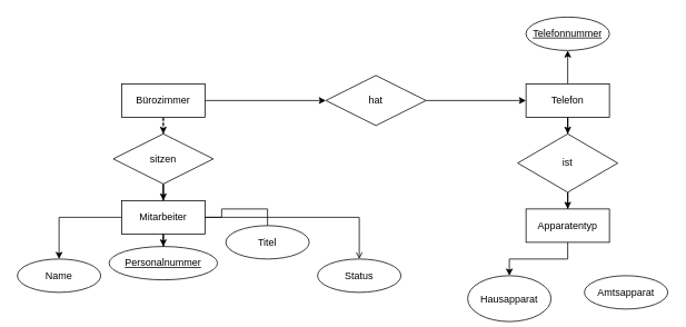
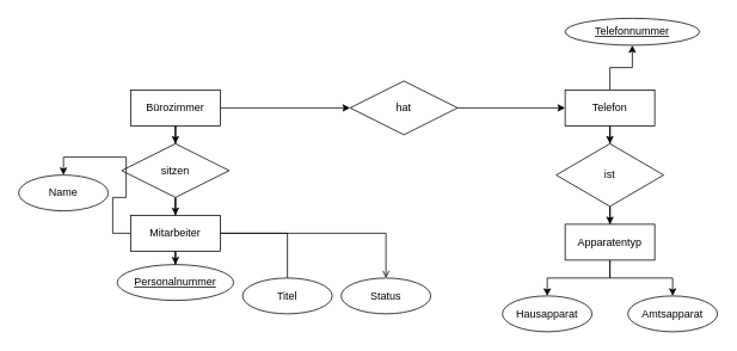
- <mxCell id="25" value="Telefonnummer" style="ellipse;whiteSpace=wrap;html=1;align=center;fontStyle=4;" vertex="1" parent="1"><mxGeometry x="630" y="20" width="100" height="40" as="geometry" /></mxCell>
+ <mxCell id="25" value="Telefonnummer" style="ellipse;whiteSpace=wrap;html=1;align=center;fontStyle=4;" vertex="1" parent="1"><mxGeometry x="630" y="20" width="150" height="30" as="geometry" /></mxCell>
- <mxCell id="2" style="edgeStyle=orthogonalEdgeStyle;rounded=0;orthogonalLoop=1;jettySize=auto;html=1;dashed=1;" edge="1" parent="1" source="4" target="6"><mxGeometry relative="1" as="geometry" /></mxCell>
+ <mxCell id="2" style="edgeStyle=orthogonalEdgeStyle;rounded=0;orthogonalLoop=1;jettySize=auto;html=1;" edge="1" parent="1" source="4" target="6"><mxGeometry relative="1" as="geometry" /></mxCell>
- <mxCell id="23" value="Titel" style="ellipse;whiteSpace=wrap;html=1;align=center;" vertex="1" parent="1"><mxGeometry x="270" y="270" width="100" height="40" as="geometry" /></mxCell>
+ <mxCell id="23" value="Titel" style="ellipse;whiteSpace=wrap;html=1;align=center;" vertex="1" parent="1"><mxGeometry x="270" y="310" width="100" height="40" as="geometry" /></mxCell>
+ <mxCell id="27" style="edgeStyle=orthogonalEdgeStyle;rounded=0;orthogonalLoop=1;jettySize=auto;html=1;entryX=0.5;entryY=0;entryDx=0;entryDy=0;" edge="1" parent="1" source="28" target="13"><mxGeometry relative="1" as="geometry" /></mxCell>
- <mxCell id="21" value="Name" style="ellipse;whiteSpace=wrap;html=1;align=center;" vertex="1" parent="1"><mxGeometry x="20" y="310" width="100" height="40" as="geometry" /></mxCell>
+ <mxCell id="21" value="Name" style="ellipse;whiteSpace=wrap;html=1;align=center;" vertex="1" parent="1"><mxGeometry x="20" y="195" width="100" height="40" as="geometry" /></mxCell>
- <mxCell id="12" value="Hausapparat" style="ellipse;whiteSpace=wrap;html=1;align=center;" vertex="1" parent="1"><mxGeometry x="560" y="330" width="100" height="55" as="geometry" /></mxCell>
+ <mxCell id="12" value="Hausapparat" style="ellipse;whiteSpace=wrap;html=1;align=center;" vertex="1" parent="1"><mxGeometry x="560" y="330" width="100" height="40" as="geometry" /></mxCell>
